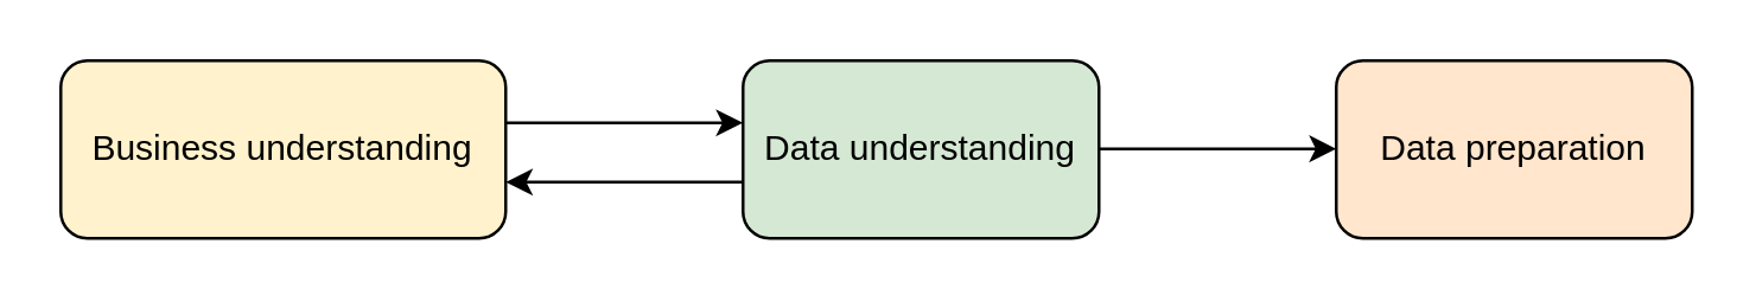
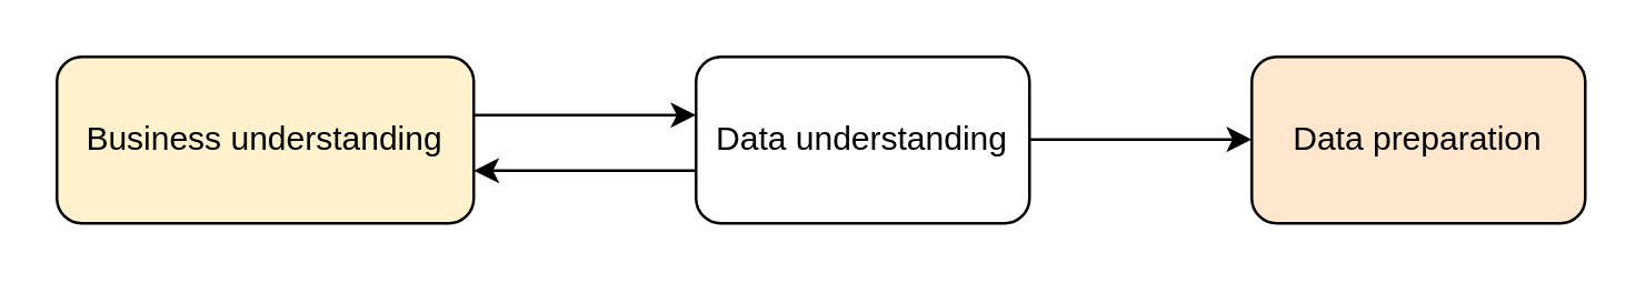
- <mxCell id="6" value="Data understanding" style="whiteSpace=wrap;html=1;rounded=1;glass=0;strokeWidth=1;shadow=0;fillColor=#d5e8d4;" vertex="1" parent="5"><mxGeometry width="120" height="60" as="geometry" /></mxCell>
+ <mxCell id="6" value="Data understanding" style="whiteSpace=wrap;html=1;rounded=1;glass=0;strokeWidth=1;shadow=0;" vertex="1" parent="5"><mxGeometry width="120" height="60" as="geometry" /></mxCell>
